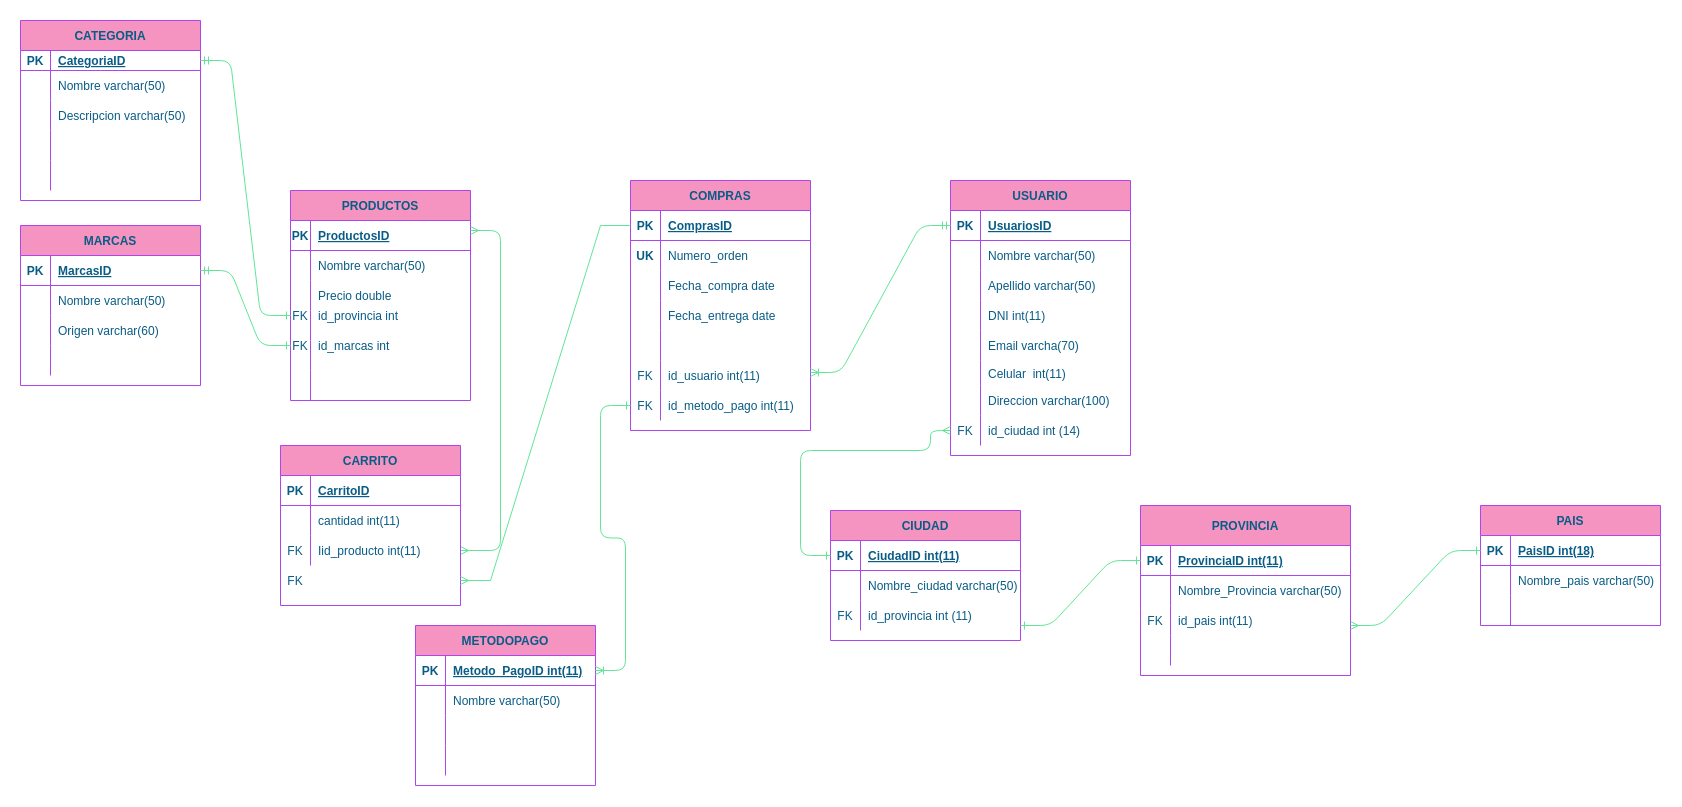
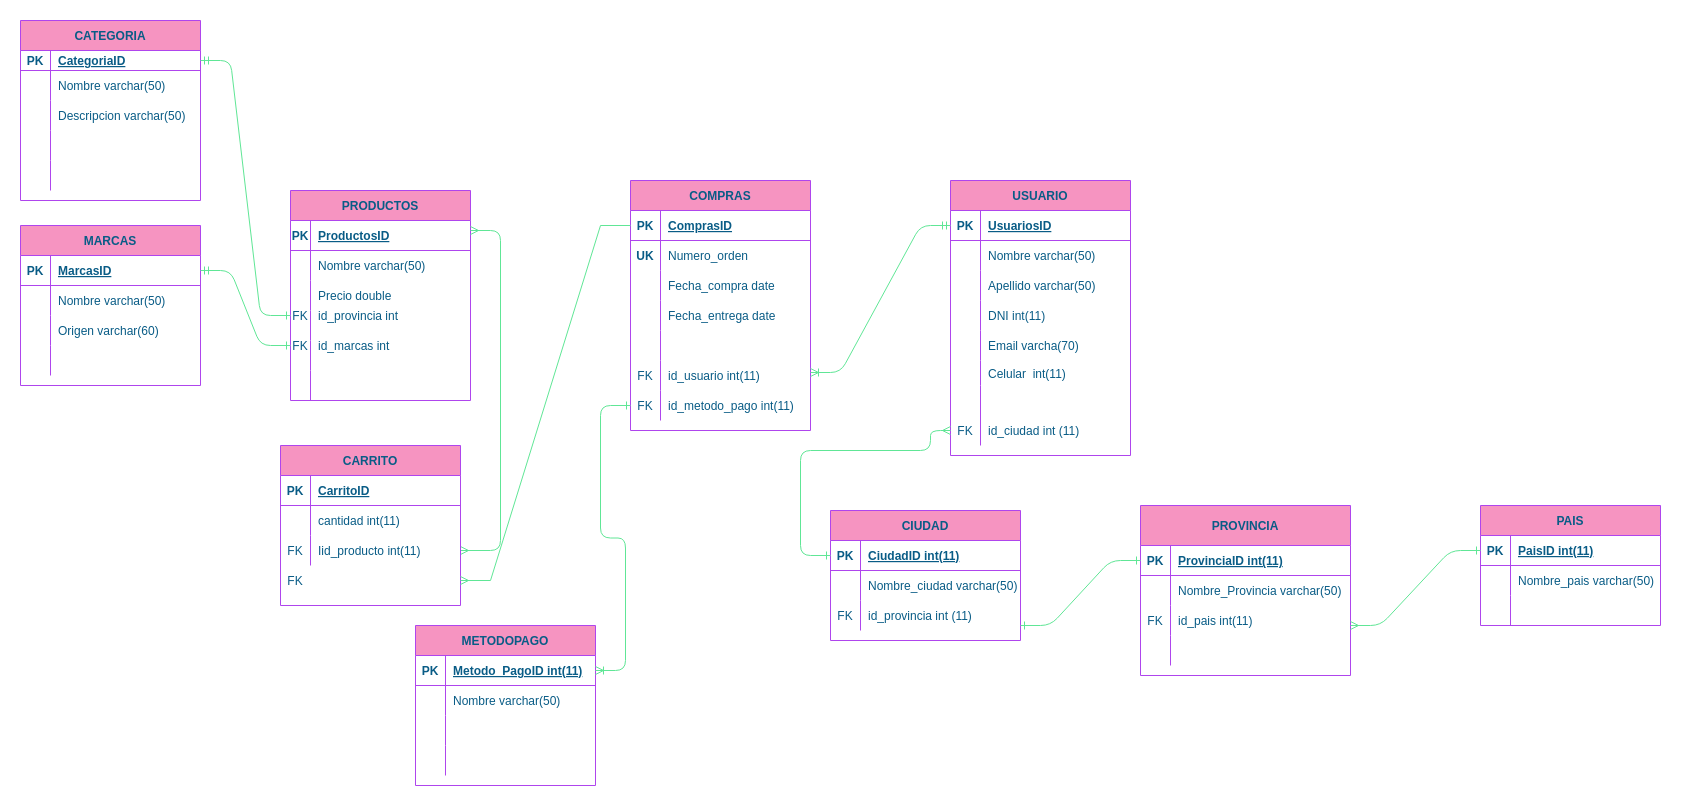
- <mxCell id="23" value="Direccion varchar(100)" style="shape=partialRectangle;connectable=0;fillColor=none;top=0;left=0;bottom=0;right=0;align=left;spacingLeft=6;overflow=hidden;strokeColor=#AF45ED;fontColor=#095C86;" parent="21" vertex="1"><mxGeometry x="30" width="150" height="30" as="geometry"><mxRectangle width="150" height="30" as="alternateBounds" /></mxGeometry></mxCell>
- <mxCell id="26" value="id_ciudad int (14)" style="shape=partialRectangle;connectable=0;fillColor=none;top=0;left=0;bottom=0;right=0;align=left;spacingLeft=6;overflow=hidden;strokeColor=#AF45ED;fontColor=#095C86;" parent="24" vertex="1"><mxGeometry x="30" width="150" height="30" as="geometry"><mxRectangle width="150" height="30" as="alternateBounds" /></mxGeometry></mxCell>
+ <mxCell id="26" value="id_ciudad int (11)" style="shape=partialRectangle;connectable=0;fillColor=none;top=0;left=0;bottom=0;right=0;align=left;spacingLeft=6;overflow=hidden;strokeColor=#AF45ED;fontColor=#095C86;" parent="24" vertex="1"><mxGeometry x="30" width="150" height="30" as="geometry"><mxRectangle width="150" height="30" as="alternateBounds" /></mxGeometry></mxCell>
- <mxCell id="126" value="PaisID int(18)" style="shape=partialRectangle;connectable=0;fillColor=none;top=0;left=0;bottom=0;right=0;align=left;spacingLeft=6;fontStyle=5;overflow=hidden;strokeColor=#AF45ED;fontColor=#095C86;" parent="124" vertex="1"><mxGeometry x="30" width="150" height="30" as="geometry"><mxRectangle width="150" height="30" as="alternateBounds" /></mxGeometry></mxCell>
+ <mxCell id="126" value="PaisID int(11)" style="shape=partialRectangle;connectable=0;fillColor=none;top=0;left=0;bottom=0;right=0;align=left;spacingLeft=6;fontStyle=5;overflow=hidden;strokeColor=#AF45ED;fontColor=#095C86;" parent="124" vertex="1"><mxGeometry x="30" width="150" height="30" as="geometry"><mxRectangle width="150" height="30" as="alternateBounds" /></mxGeometry></mxCell>
